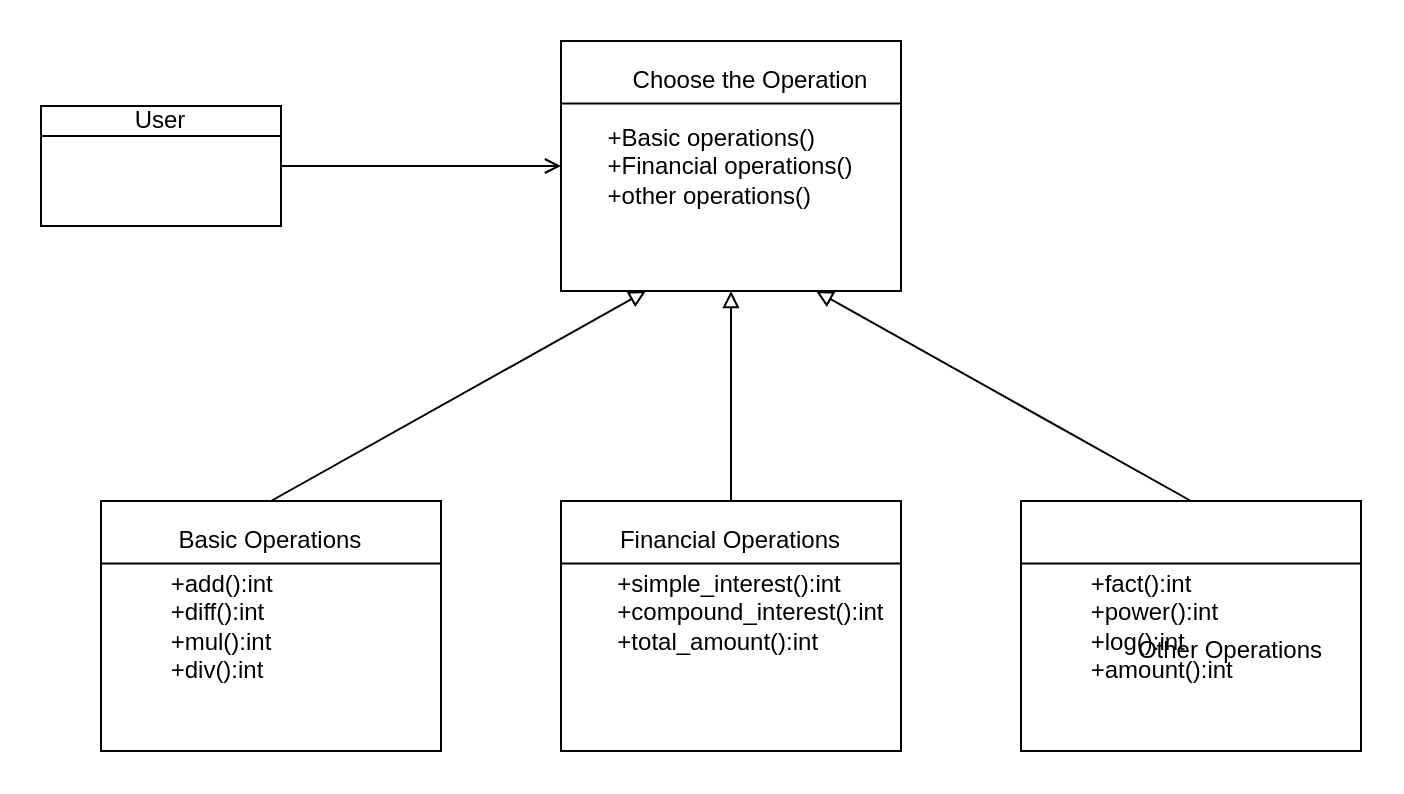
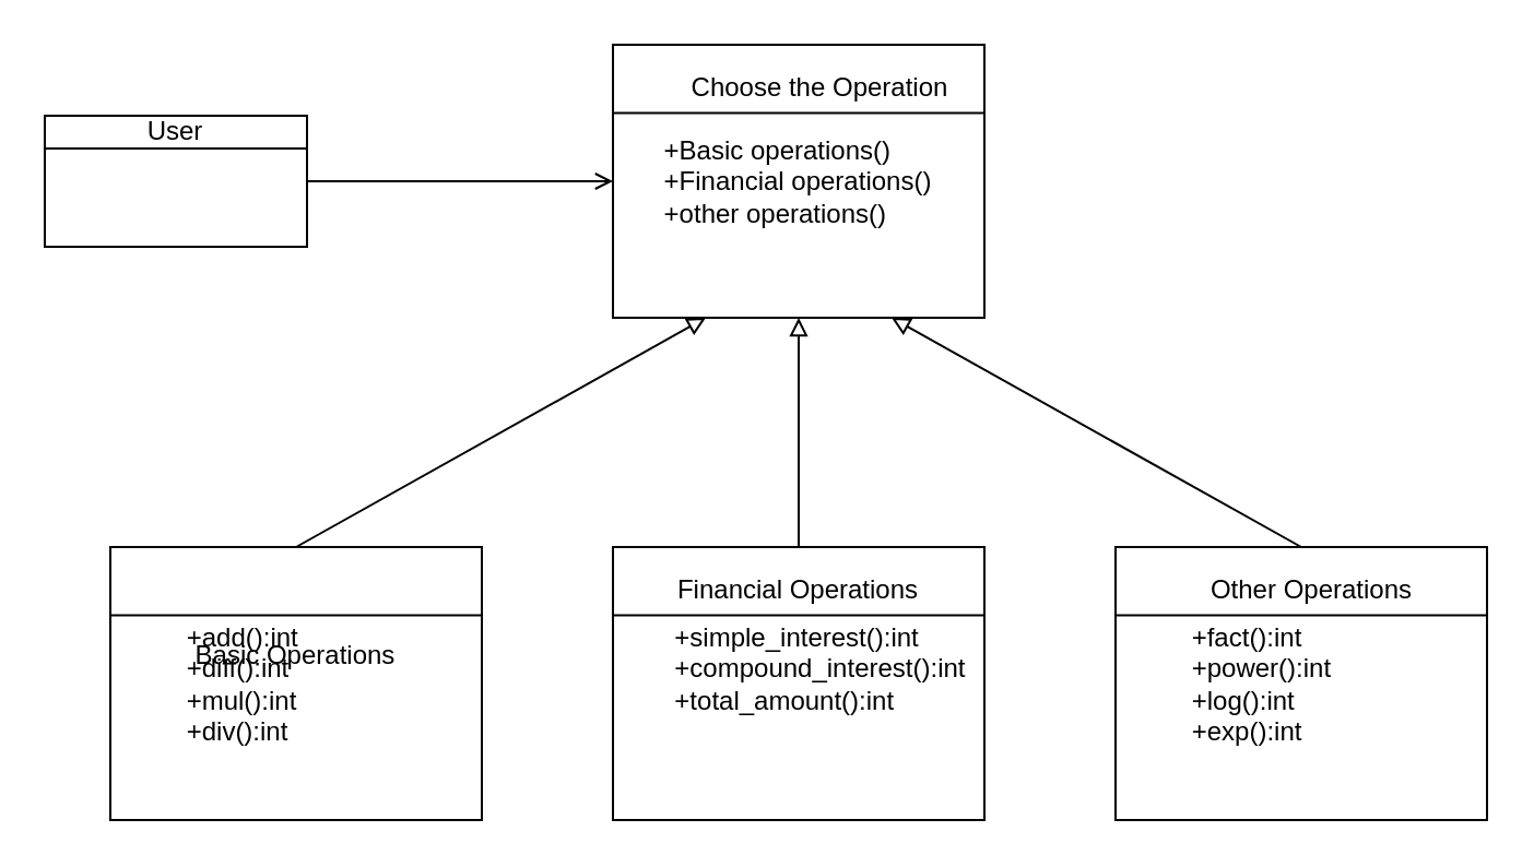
- <mxCell id="9" value="Basic Operations" style="text;html=1;strokeColor=none;fillColor=none;align=center;verticalAlign=middle;whiteSpace=wrap;rounded=0;" vertex="1" parent="1"><mxGeometry x="75" y="260" width="120" height="20" as="geometry" /></mxCell>
+ <mxCell id="9" value="Basic Operations" style="text;html=1;strokeColor=none;fillColor=none;align=center;verticalAlign=middle;whiteSpace=wrap;rounded=0;" vertex="1" parent="1"><mxGeometry x="75" y="290" width="120" height="20" as="geometry" /></mxCell>
- <mxCell id="13" value="&lt;div&gt;&lt;div&gt;&amp;nbsp; &amp;nbsp; &amp;nbsp; &amp;nbsp; &amp;nbsp; +fact():int&lt;br&gt;&lt;/div&gt;&lt;div&gt;&amp;nbsp; &amp;nbsp; &amp;nbsp; &amp;nbsp; &amp;nbsp; +power():int&lt;/div&gt;&lt;div&gt;&amp;nbsp; &amp;nbsp; &amp;nbsp; &amp;nbsp; &amp;nbsp; +log():int&lt;/div&gt;&lt;div&gt;&amp;nbsp; &amp;nbsp; &amp;nbsp; &amp;nbsp; &amp;nbsp; +amount():int&lt;/div&gt;&lt;/div&gt;" style="rounded=0;whiteSpace=wrap;html=1;align=left;" vertex="1" parent="1"><mxGeometry x="510" y="250" width="170" height="125" as="geometry" /></mxCell>
+ <mxCell id="13" value="&lt;div&gt;&lt;div&gt;&amp;nbsp; &amp;nbsp; &amp;nbsp; &amp;nbsp; &amp;nbsp; +fact():int&lt;br&gt;&lt;/div&gt;&lt;div&gt;&amp;nbsp; &amp;nbsp; &amp;nbsp; &amp;nbsp; &amp;nbsp; +power():int&lt;/div&gt;&lt;div&gt;&amp;nbsp; &amp;nbsp; &amp;nbsp; &amp;nbsp; &amp;nbsp; +log():int&lt;/div&gt;&lt;div&gt;&amp;nbsp; &amp;nbsp; &amp;nbsp; &amp;nbsp; &amp;nbsp; +exp():int&lt;/div&gt;&lt;/div&gt;" style="rounded=0;whiteSpace=wrap;html=1;align=left;" vertex="1" parent="1"><mxGeometry x="510" y="250" width="170" height="125" as="geometry" /></mxCell>
- <mxCell id="15" value="Other Operations" style="text;html=1;strokeColor=none;fillColor=none;align=center;verticalAlign=middle;whiteSpace=wrap;rounded=0;" vertex="1" parent="1"><mxGeometry x="555" y="315" width="120" height="20" as="geometry" /></mxCell>
+ <mxCell id="15" value="Other Operations" style="text;html=1;strokeColor=none;fillColor=none;align=center;verticalAlign=middle;whiteSpace=wrap;rounded=0;" vertex="1" parent="1"><mxGeometry x="540" y="260" width="120" height="20" as="geometry" /></mxCell>
